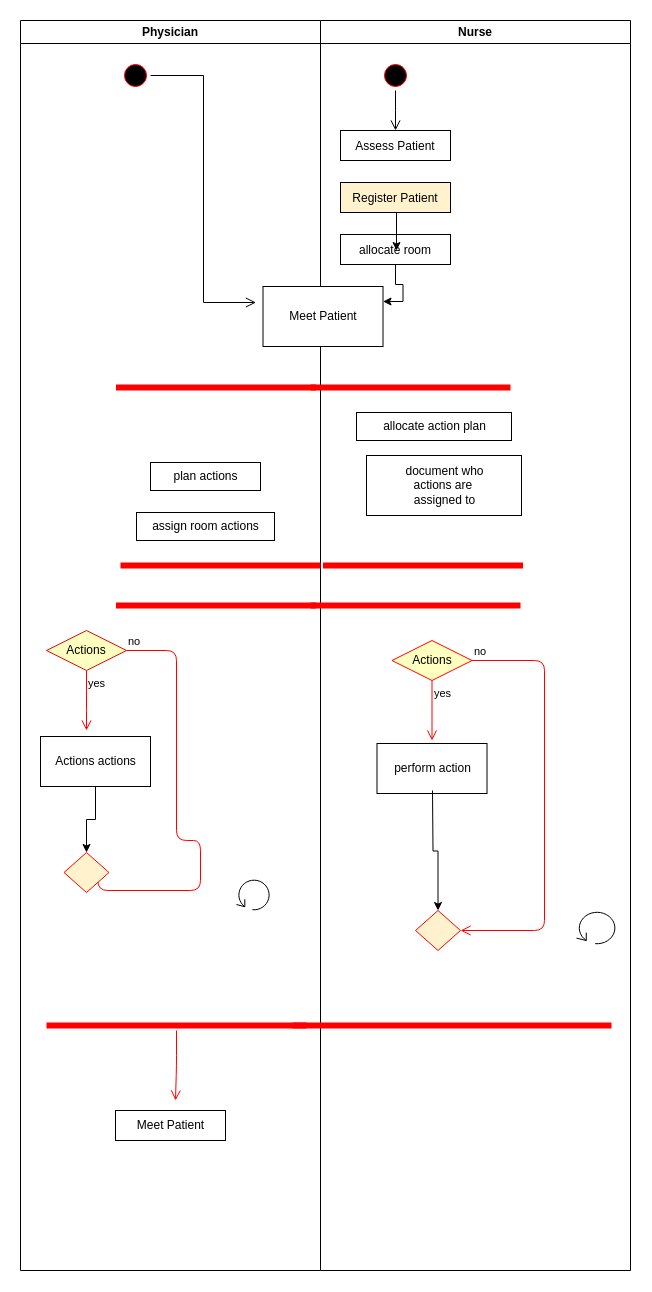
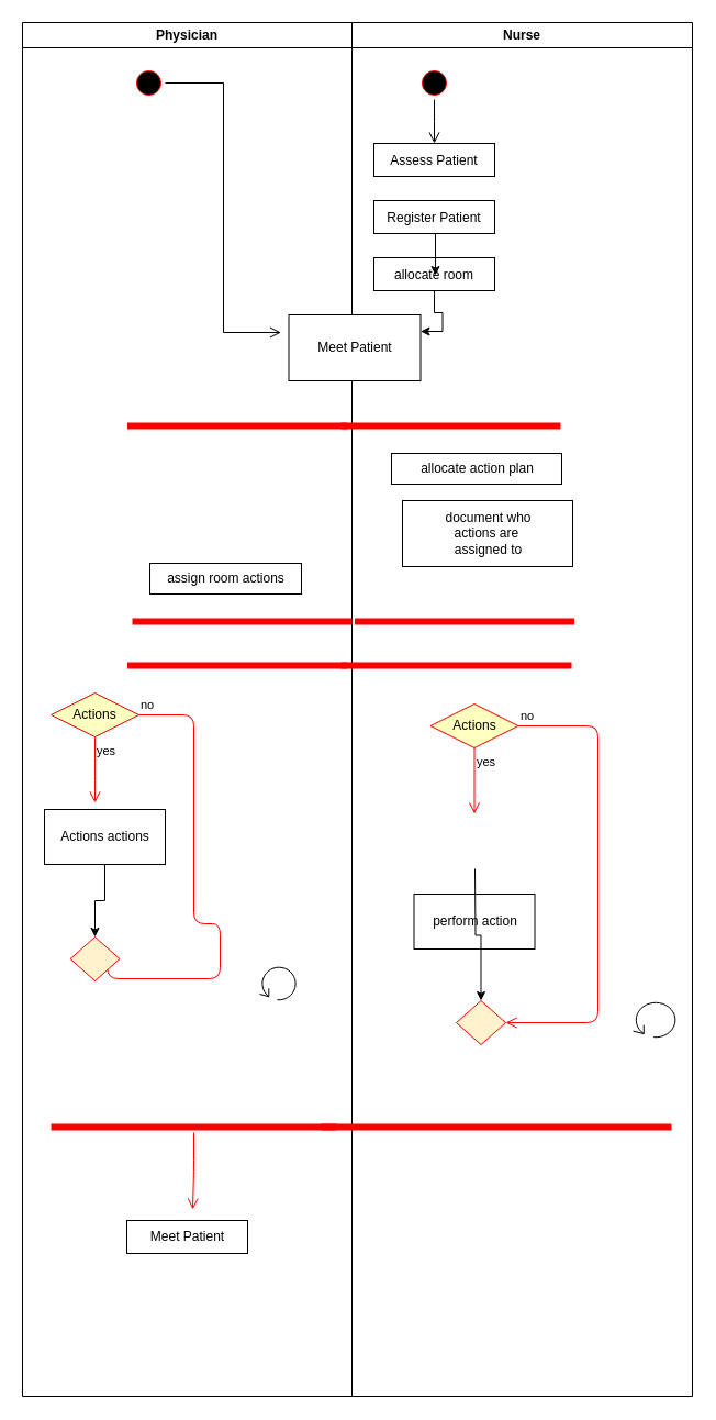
- <mxCell id="6" value="Register Patient" style="fillColor=#fff2cc;" vertex="1" parent="2"><mxGeometry x="20" y="162" width="110" height="30" as="geometry" /></mxCell>
+ <mxCell id="6" value="Register Patient" style="" vertex="1" parent="2"><mxGeometry x="20" y="162" width="110" height="30" as="geometry" /></mxCell>
- <mxCell id="14" value="plan actions" style="html=1;" vertex="1" parent="9"><mxGeometry x="130" y="442" width="110" height="28" as="geometry" /></mxCell>
- <mxCell id="36" value="perform action" style="html=1;" vertex="1" parent="2"><mxGeometry x="56.5" y="723" width="110" height="50" as="geometry" /></mxCell>
+ <mxCell id="36" value="perform action" style="html=1;" vertex="1" parent="2"><mxGeometry x="56.5" y="793" width="110" height="50" as="geometry" /></mxCell>
